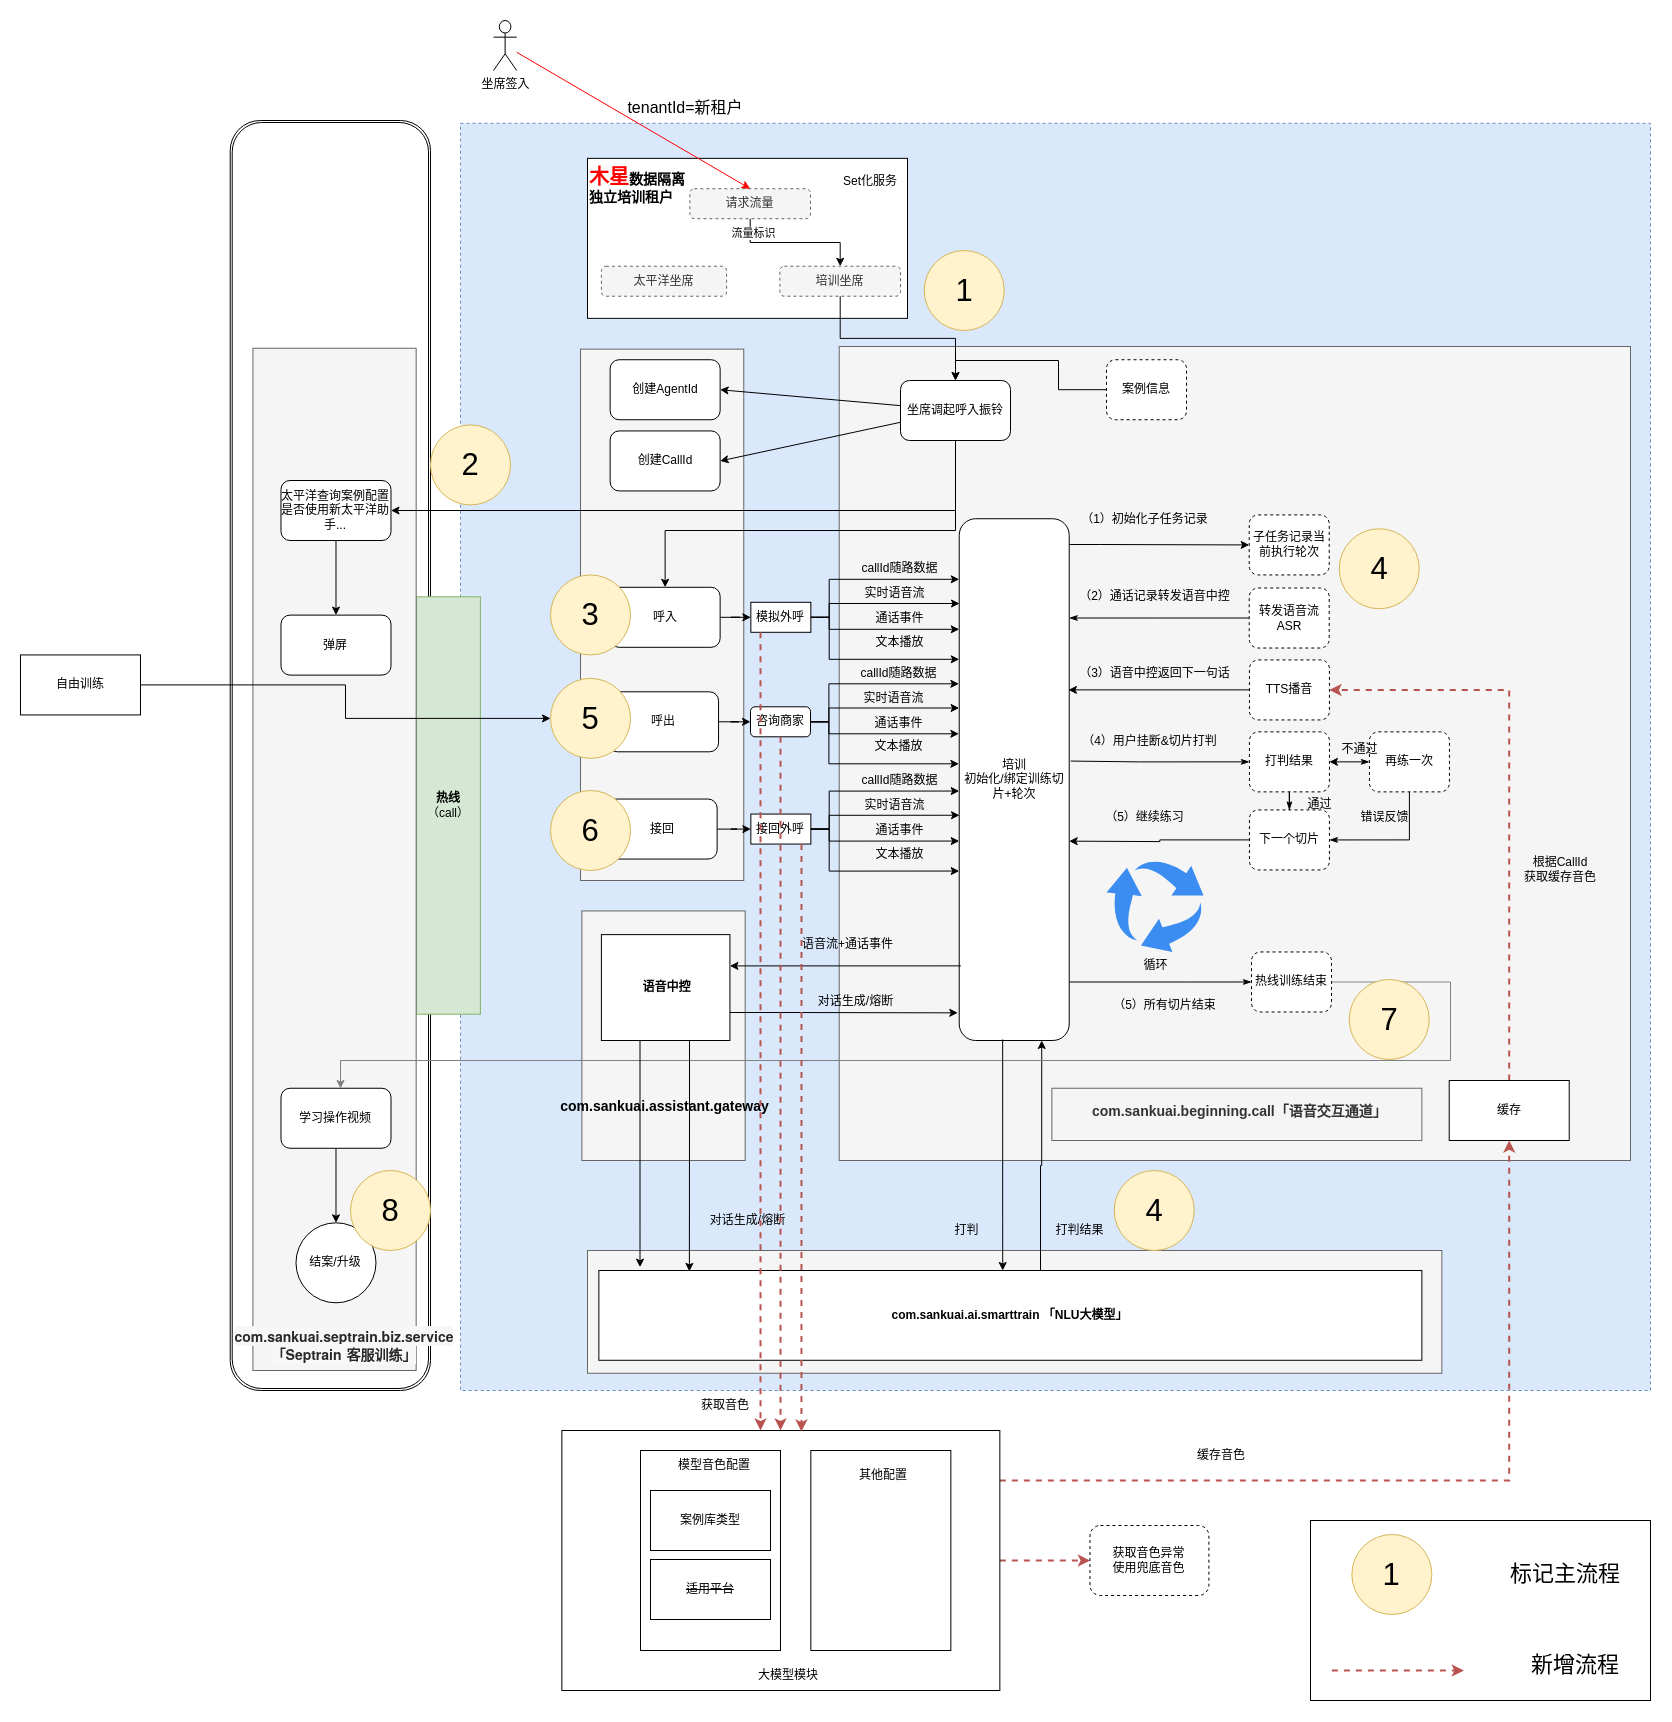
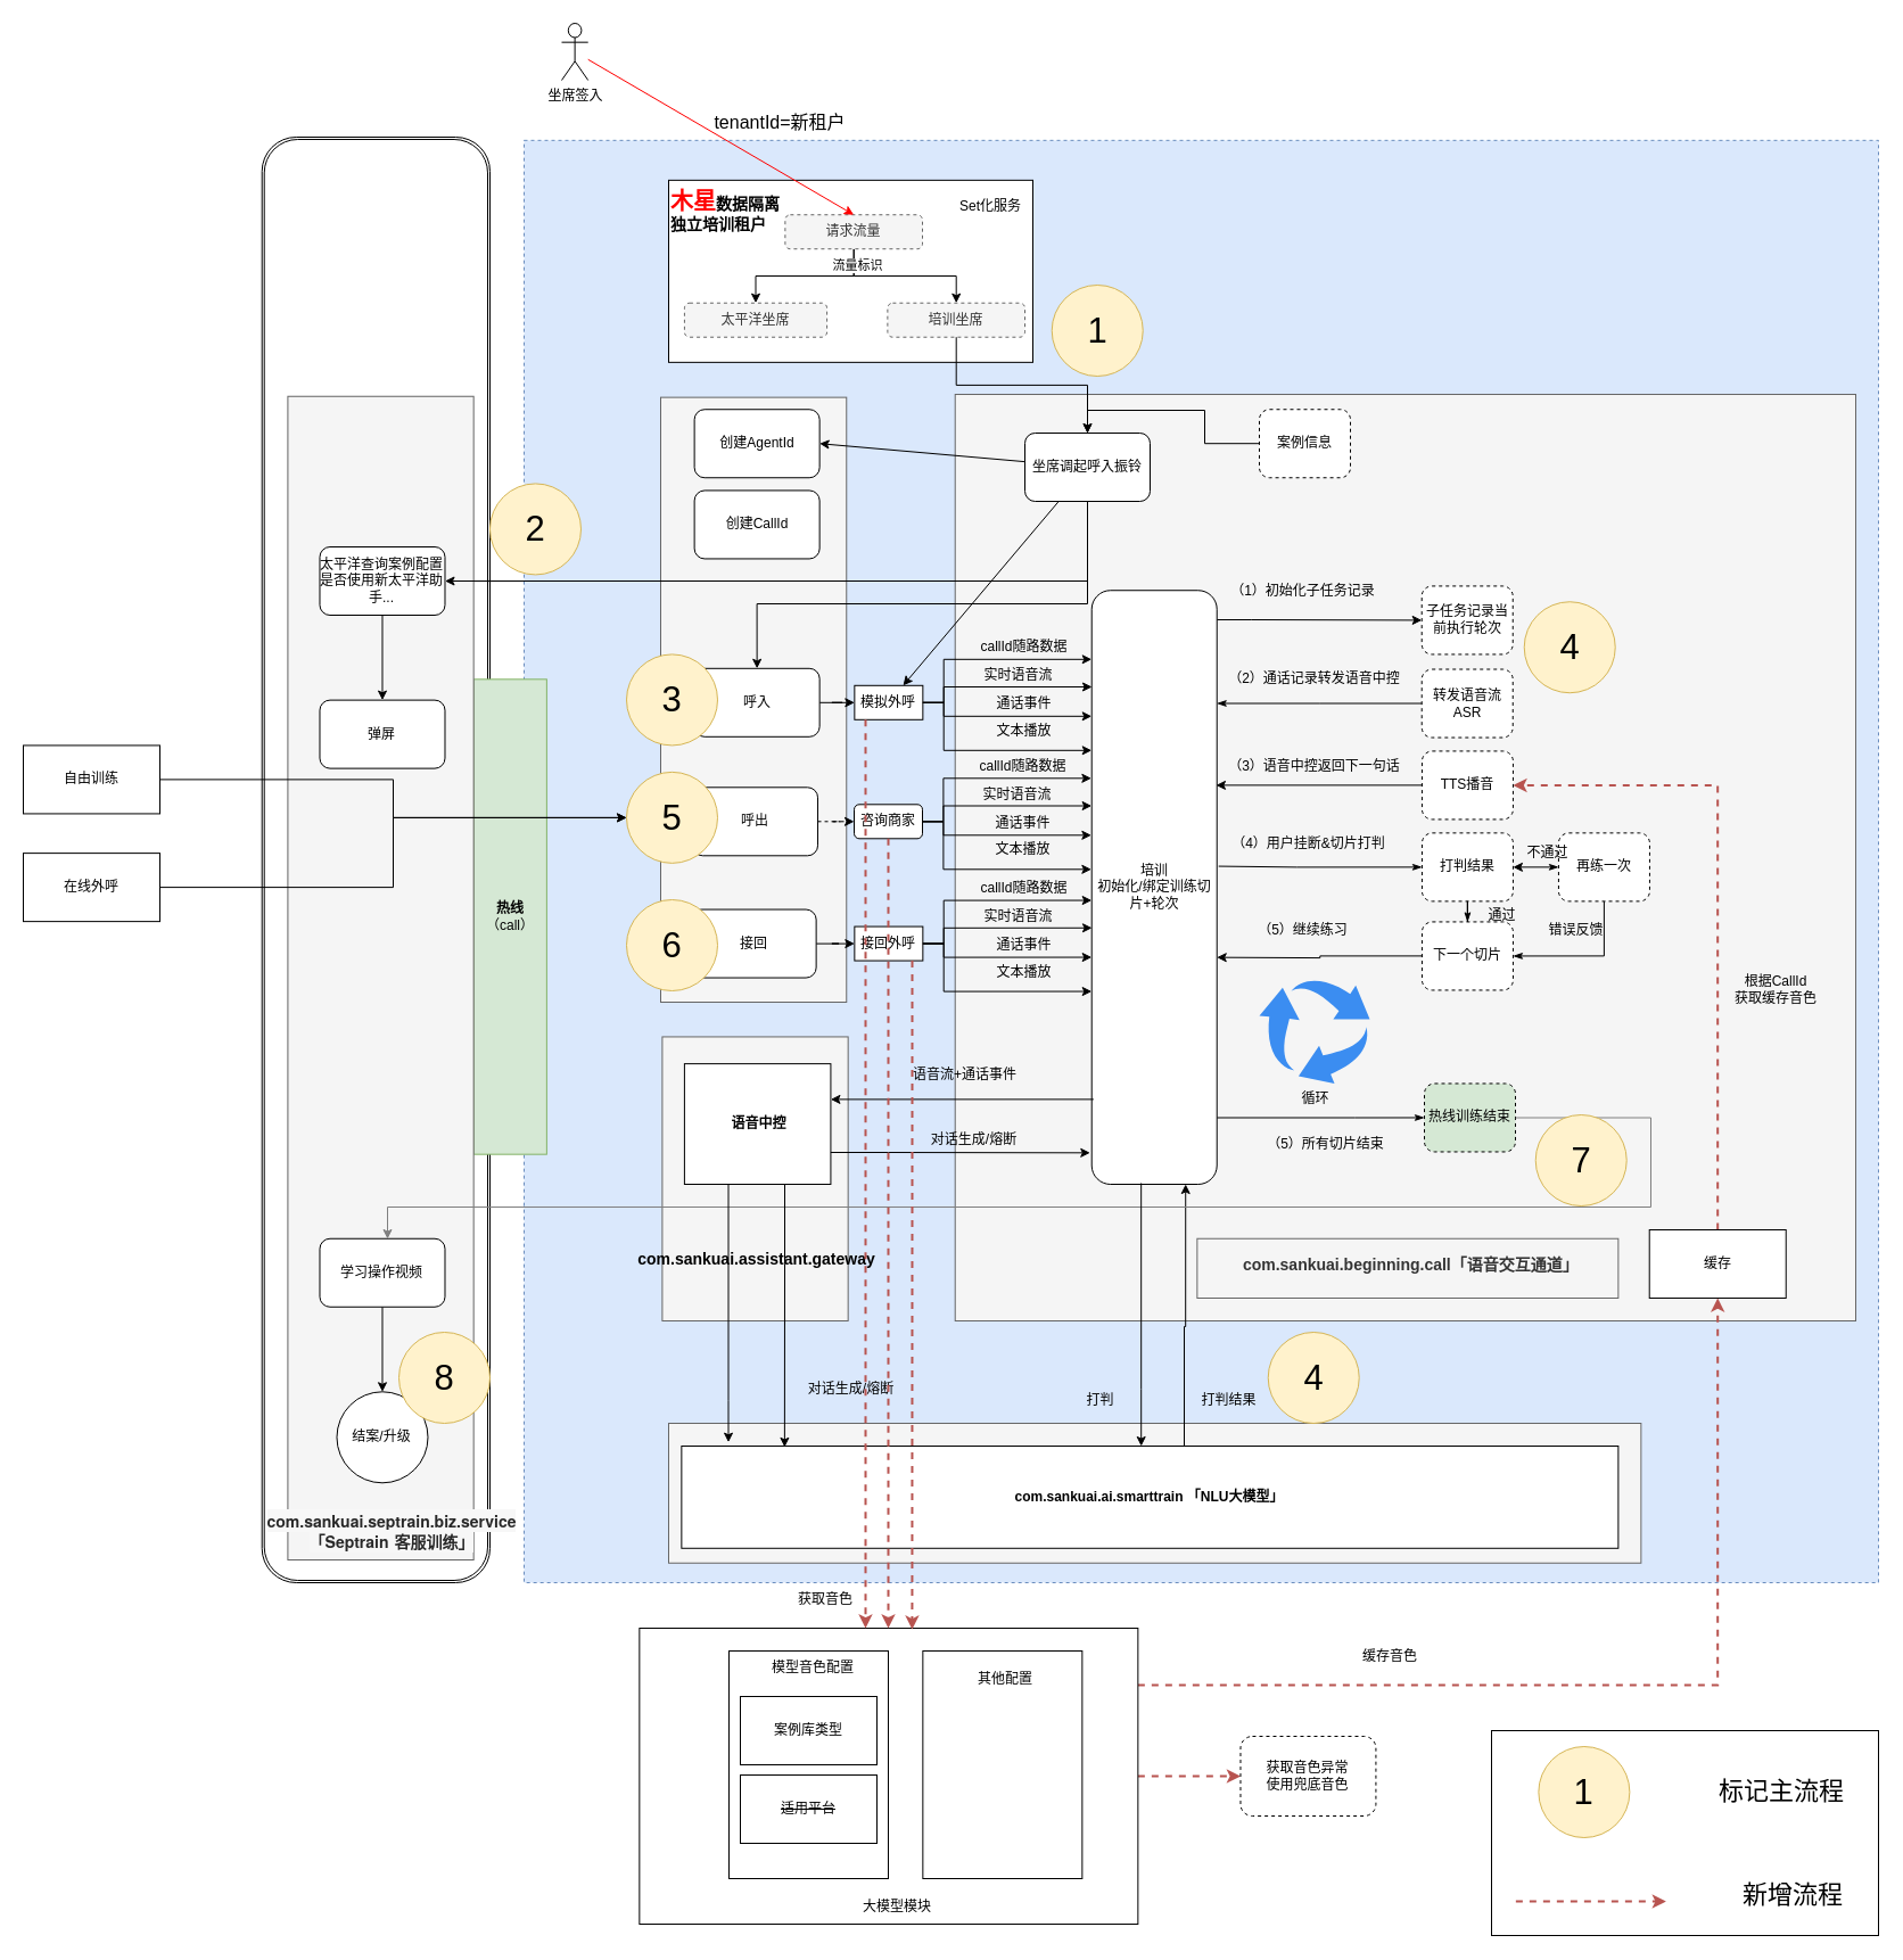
+ <mxCell id="11" style="edgeStyle=orthogonalEdgeStyle;rounded=0;orthogonalLoop=1;jettySize=auto;html=1;" edge="1" parent="1" source="14" target="10"><mxGeometry relative="1" as="geometry" /></mxCell>
- <mxCell id="22" style="rounded=0;orthogonalLoop=1;jettySize=auto;html=1;entryX=1;entryY=0.5;entryDx=0;entryDy=0;" edge="1" parent="1" source="83" target="19"><mxGeometry relative="1" as="geometry" /></mxCell>
+ <mxCell id="22" style="rounded=0;orthogonalLoop=1;jettySize=auto;html=1;" edge="1" parent="1" source="83" target="34"><mxGeometry relative="1" as="geometry" /></mxCell>
- <mxCell id="90" value="" style="edgeStyle=orthogonalEdgeStyle;rounded=0;orthogonalLoop=1;jettySize=auto;html=1;" edge="1" parent="1" source="91" target="95"><mxGeometry relative="1" as="geometry" /></mxCell>
+ <mxCell id="90" value="" style="edgeStyle=orthogonalEdgeStyle;rounded=0;orthogonalLoop=1;jettySize=auto;html=1;dashed=1;" edge="1" parent="1" source="91" target="95"><mxGeometry relative="1" as="geometry" /></mxCell>
+ <mxCell id="151" value="在线外呼" style="rounded=0;whiteSpace=wrap;html=1;" vertex="1" parent="1"><mxGeometry x="20" y="749.12" width="120" height="60" as="geometry" /></mxCell>
+ <mxCell id="150" style="edgeStyle=orthogonalEdgeStyle;rounded=0;orthogonalLoop=1;jettySize=auto;html=1;" edge="1" parent="1" source="151" target="117"><mxGeometry relative="1" as="geometry" /></mxCell>
- <mxCell id="67" value="热线训练结束" style="rounded=1;whiteSpace=wrap;html=1;dashed=1;" vertex="1" parent="1"><mxGeometry x="1251" y="951.48" width="80" height="60" as="geometry" /></mxCell>
+ <mxCell id="67" value="热线训练结束" style="rounded=1;whiteSpace=wrap;html=1;dashed=1;fillColor=#d5e8d4;" vertex="1" parent="1"><mxGeometry x="1251" y="951.48" width="80" height="60" as="geometry" /></mxCell>
